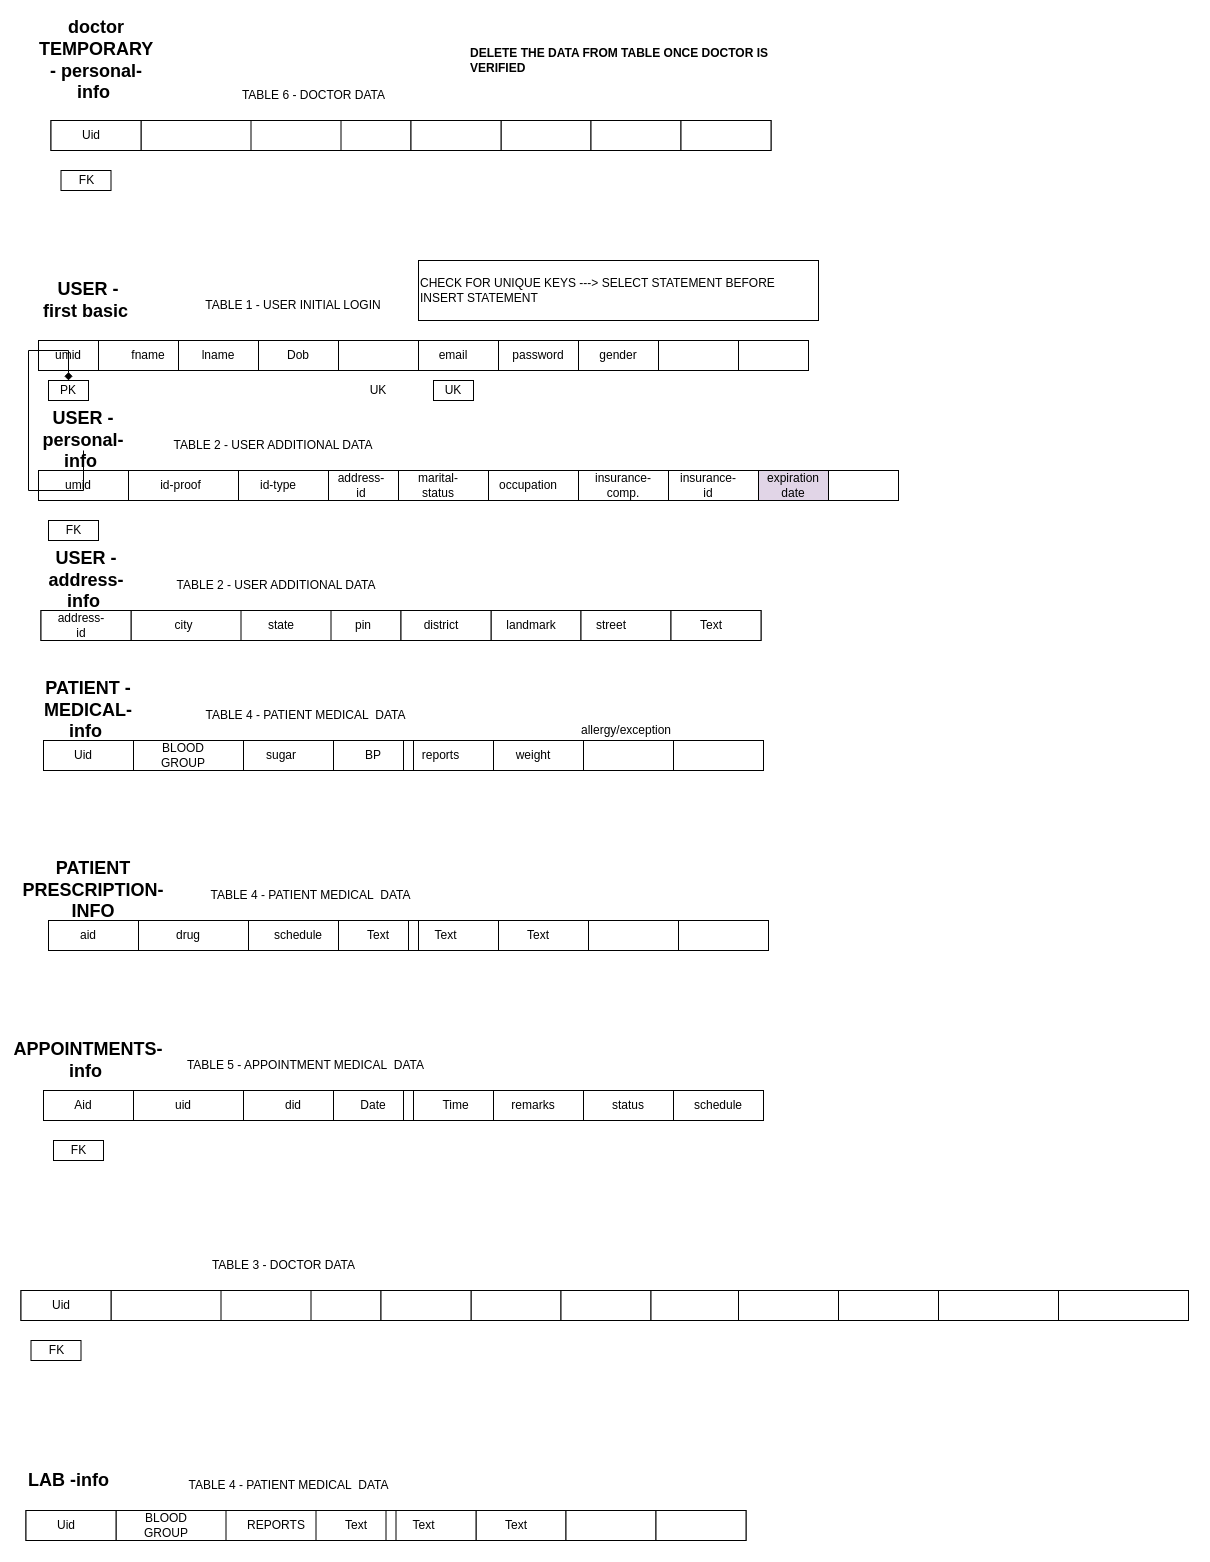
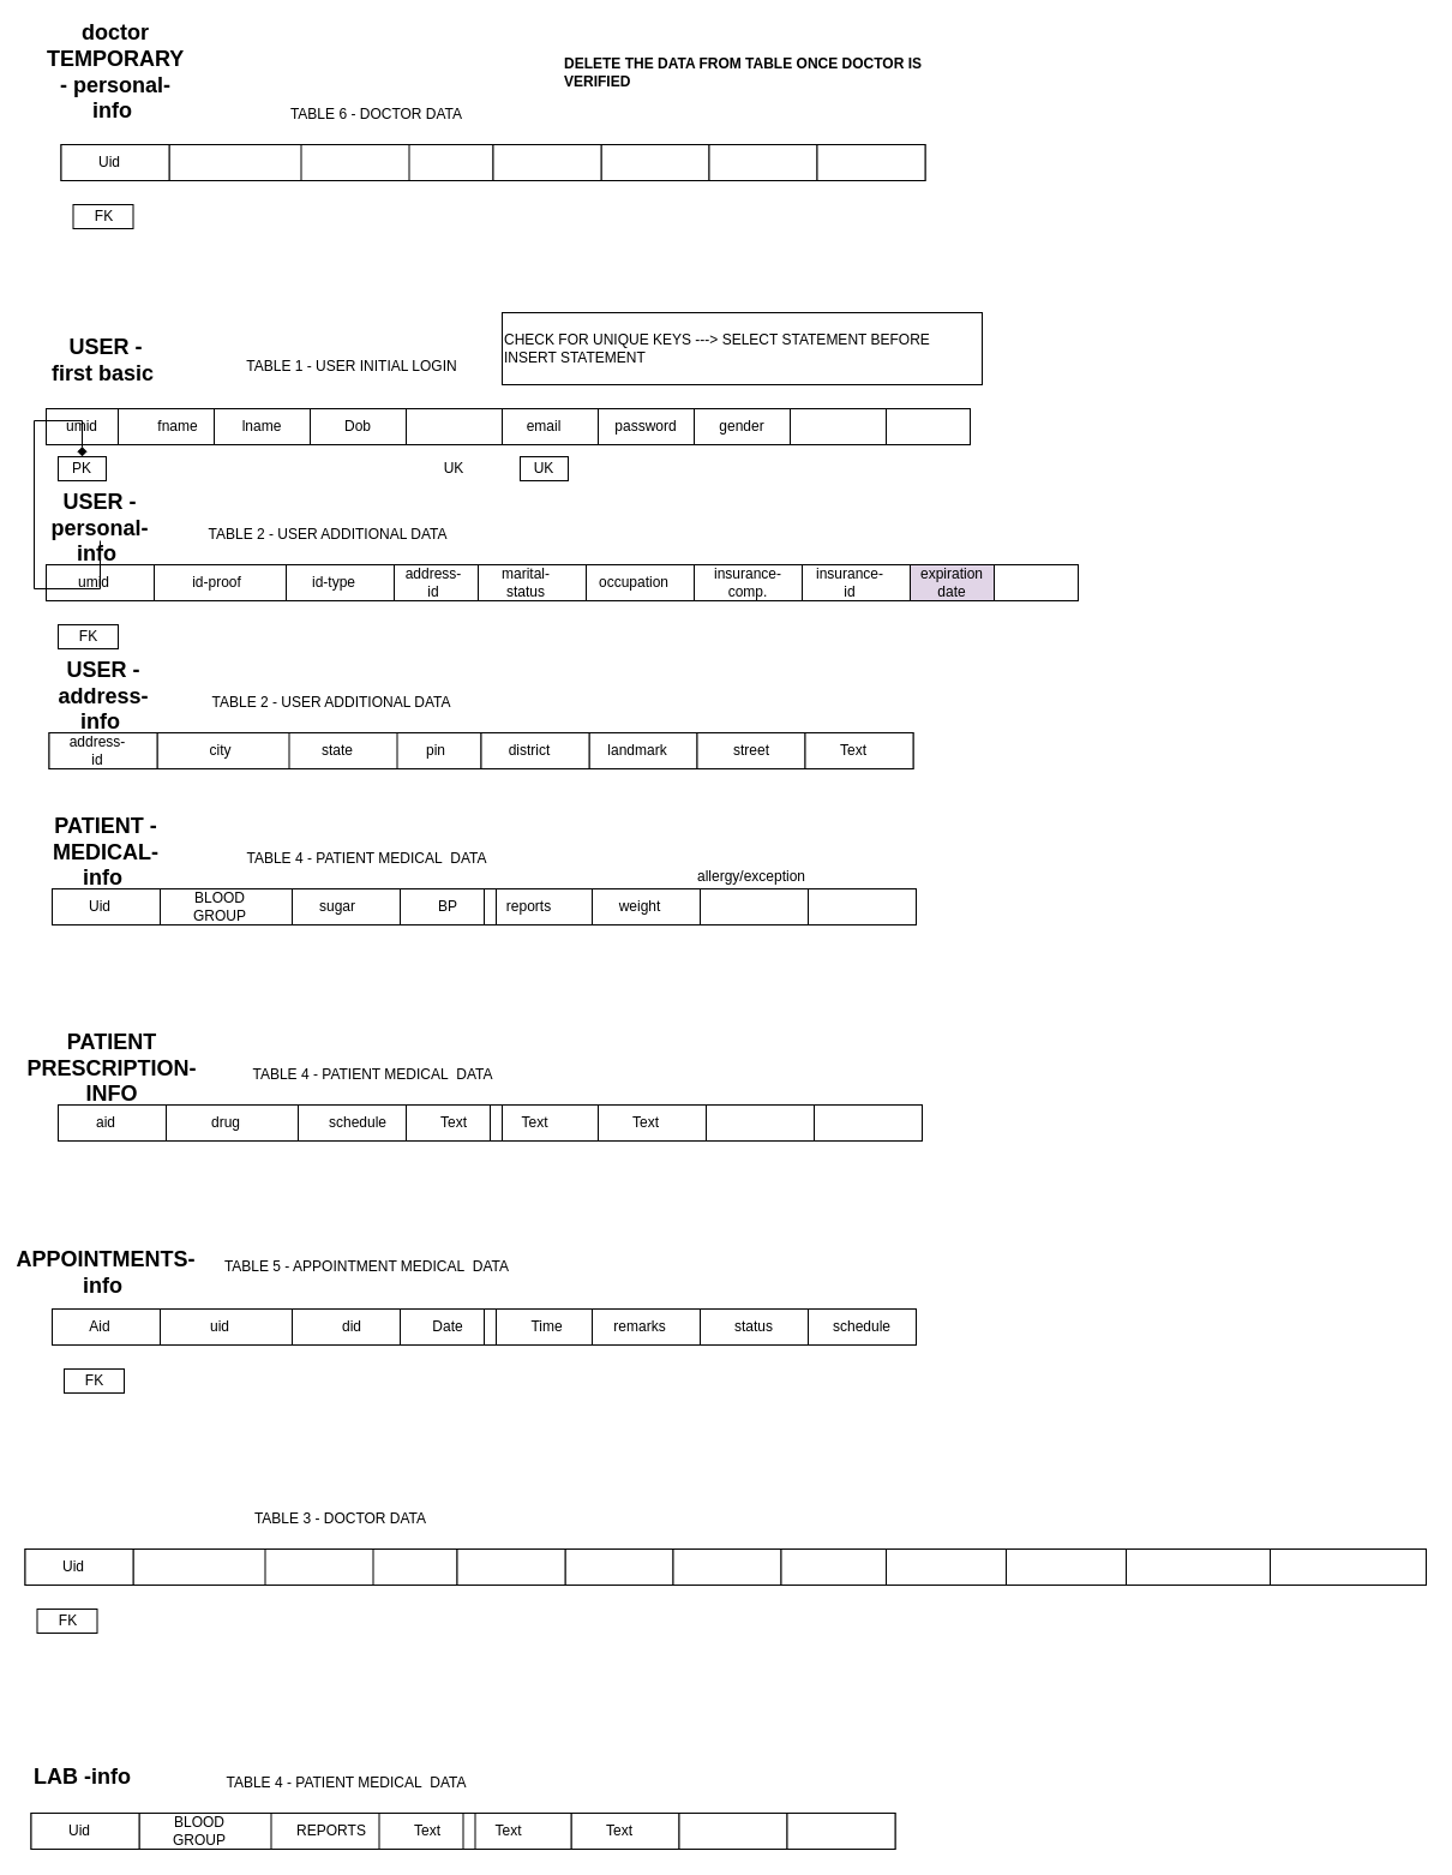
- <mxCell id="80" value="street" style="text;html=1;strokeColor=none;fillColor=none;align=center;verticalAlign=middle;whiteSpace=wrap;rounded=0;" vertex="1" parent="1"><mxGeometry x="590.5" y="615" width="40" height="20" as="geometry" /></mxCell>
+ <mxCell id="80" value="street" style="text;html=1;strokeColor=none;fillColor=none;align=center;verticalAlign=middle;whiteSpace=wrap;rounded=0;" vertex="1" parent="1"><mxGeometry x="605.5" y="615" width="40" height="20" as="geometry" /></mxCell>
- <mxCell id="161" value="TABLE 5 - APPOINTMENT MEDICAL&amp;nbsp; DATA" style="text;html=1;strokeColor=none;fillColor=none;align=center;verticalAlign=middle;whiteSpace=wrap;rounded=0;" vertex="1" parent="1"><mxGeometry x="173" y="1050" width="265" height="30" as="geometry" /></mxCell>
+ <mxCell id="161" value="TABLE 5 - APPOINTMENT MEDICAL&amp;nbsp; DATA" style="text;html=1;strokeColor=none;fillColor=none;align=center;verticalAlign=middle;whiteSpace=wrap;rounded=0;" vertex="1" parent="1"><mxGeometry x="173" y="1040" width="265" height="30" as="geometry" /></mxCell>
